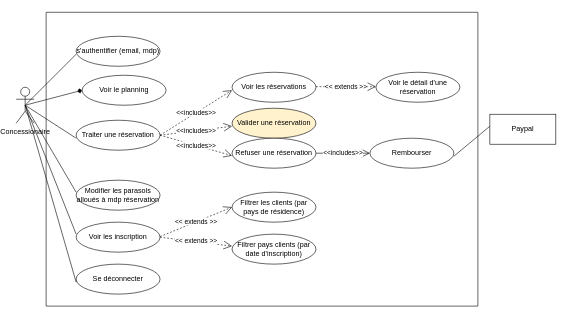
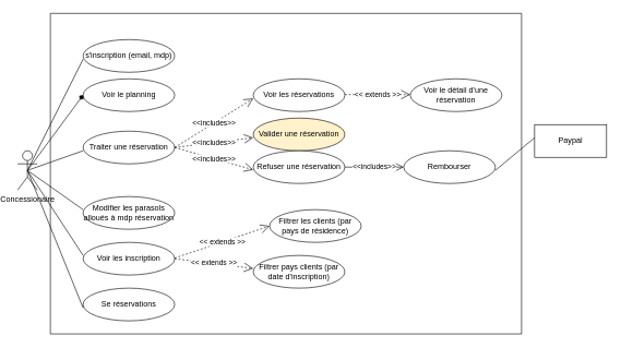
- <mxCell id="2" value="s'authentifier (email, mdp)" style="ellipse;whiteSpace=wrap;html=1;" vertex="1" parent="1"><mxGeometry x="120" y="60" width="140" height="50" as="geometry" /></mxCell>
+ <mxCell id="2" value="s'inscription (email, mdp)" style="ellipse;whiteSpace=wrap;html=1;" vertex="1" parent="1"><mxGeometry x="120" y="60" width="140" height="50" as="geometry" /></mxCell>
- <mxCell id="3" value="Voir le planning" style="ellipse;whiteSpace=wrap;html=1;" vertex="1" parent="1"><mxGeometry x="130" y="125" width="140" height="50" as="geometry" /></mxCell>
+ <mxCell id="3" value="Voir le planning" style="ellipse;whiteSpace=wrap;html=1;" vertex="1" parent="1"><mxGeometry x="120" y="120" width="140" height="50" as="geometry" /></mxCell>
- <mxCell id="12" value="&lt;div&gt;Concessionaire&lt;/div&gt;&lt;div&gt;&lt;br&gt;&lt;/div&gt;" style="shape=umlActor;verticalLabelPosition=bottom;verticalAlign=top;html=1;" vertex="1" parent="1"><mxGeometry x="20" y="145" width="30" height="60" as="geometry" /></mxCell>
+ <mxCell id="12" value="&lt;div&gt;Concessionaire&lt;/div&gt;&lt;div&gt;&lt;br&gt;&lt;/div&gt;" style="shape=umlActor;verticalLabelPosition=bottom;verticalAlign=top;html=1;" vertex="1" parent="1"><mxGeometry x="20" y="230" width="30" height="60" as="geometry" /></mxCell>
- <mxCell id="29" value="&lt;div&gt;Filtrer les clients (par &lt;br&gt;&lt;/div&gt;&lt;div&gt;pays de résidence)&lt;/div&gt;" style="ellipse;whiteSpace=wrap;html=1;" vertex="1" parent="28"><mxGeometry x="310" y="300" width="140" height="50" as="geometry" /></mxCell>
+ <mxCell id="29" value="&lt;div&gt;Filtrer les clients (par &lt;br&gt;&lt;/div&gt;&lt;div&gt;pays de résidence)&lt;/div&gt;" style="ellipse;whiteSpace=wrap;html=1;" vertex="1" parent="28"><mxGeometry x="335" y="300" width="140" height="50" as="geometry" /></mxCell>
- <mxCell id="11" value="Se déconnecter" style="ellipse;whiteSpace=wrap;html=1;" vertex="1" parent="1"><mxGeometry x="120" y="440" width="140" height="50" as="geometry" /></mxCell>
+ <mxCell id="11" value="Se réservations" style="ellipse;whiteSpace=wrap;html=1;" vertex="1" parent="1"><mxGeometry x="120" y="440" width="140" height="50" as="geometry" /></mxCell>
